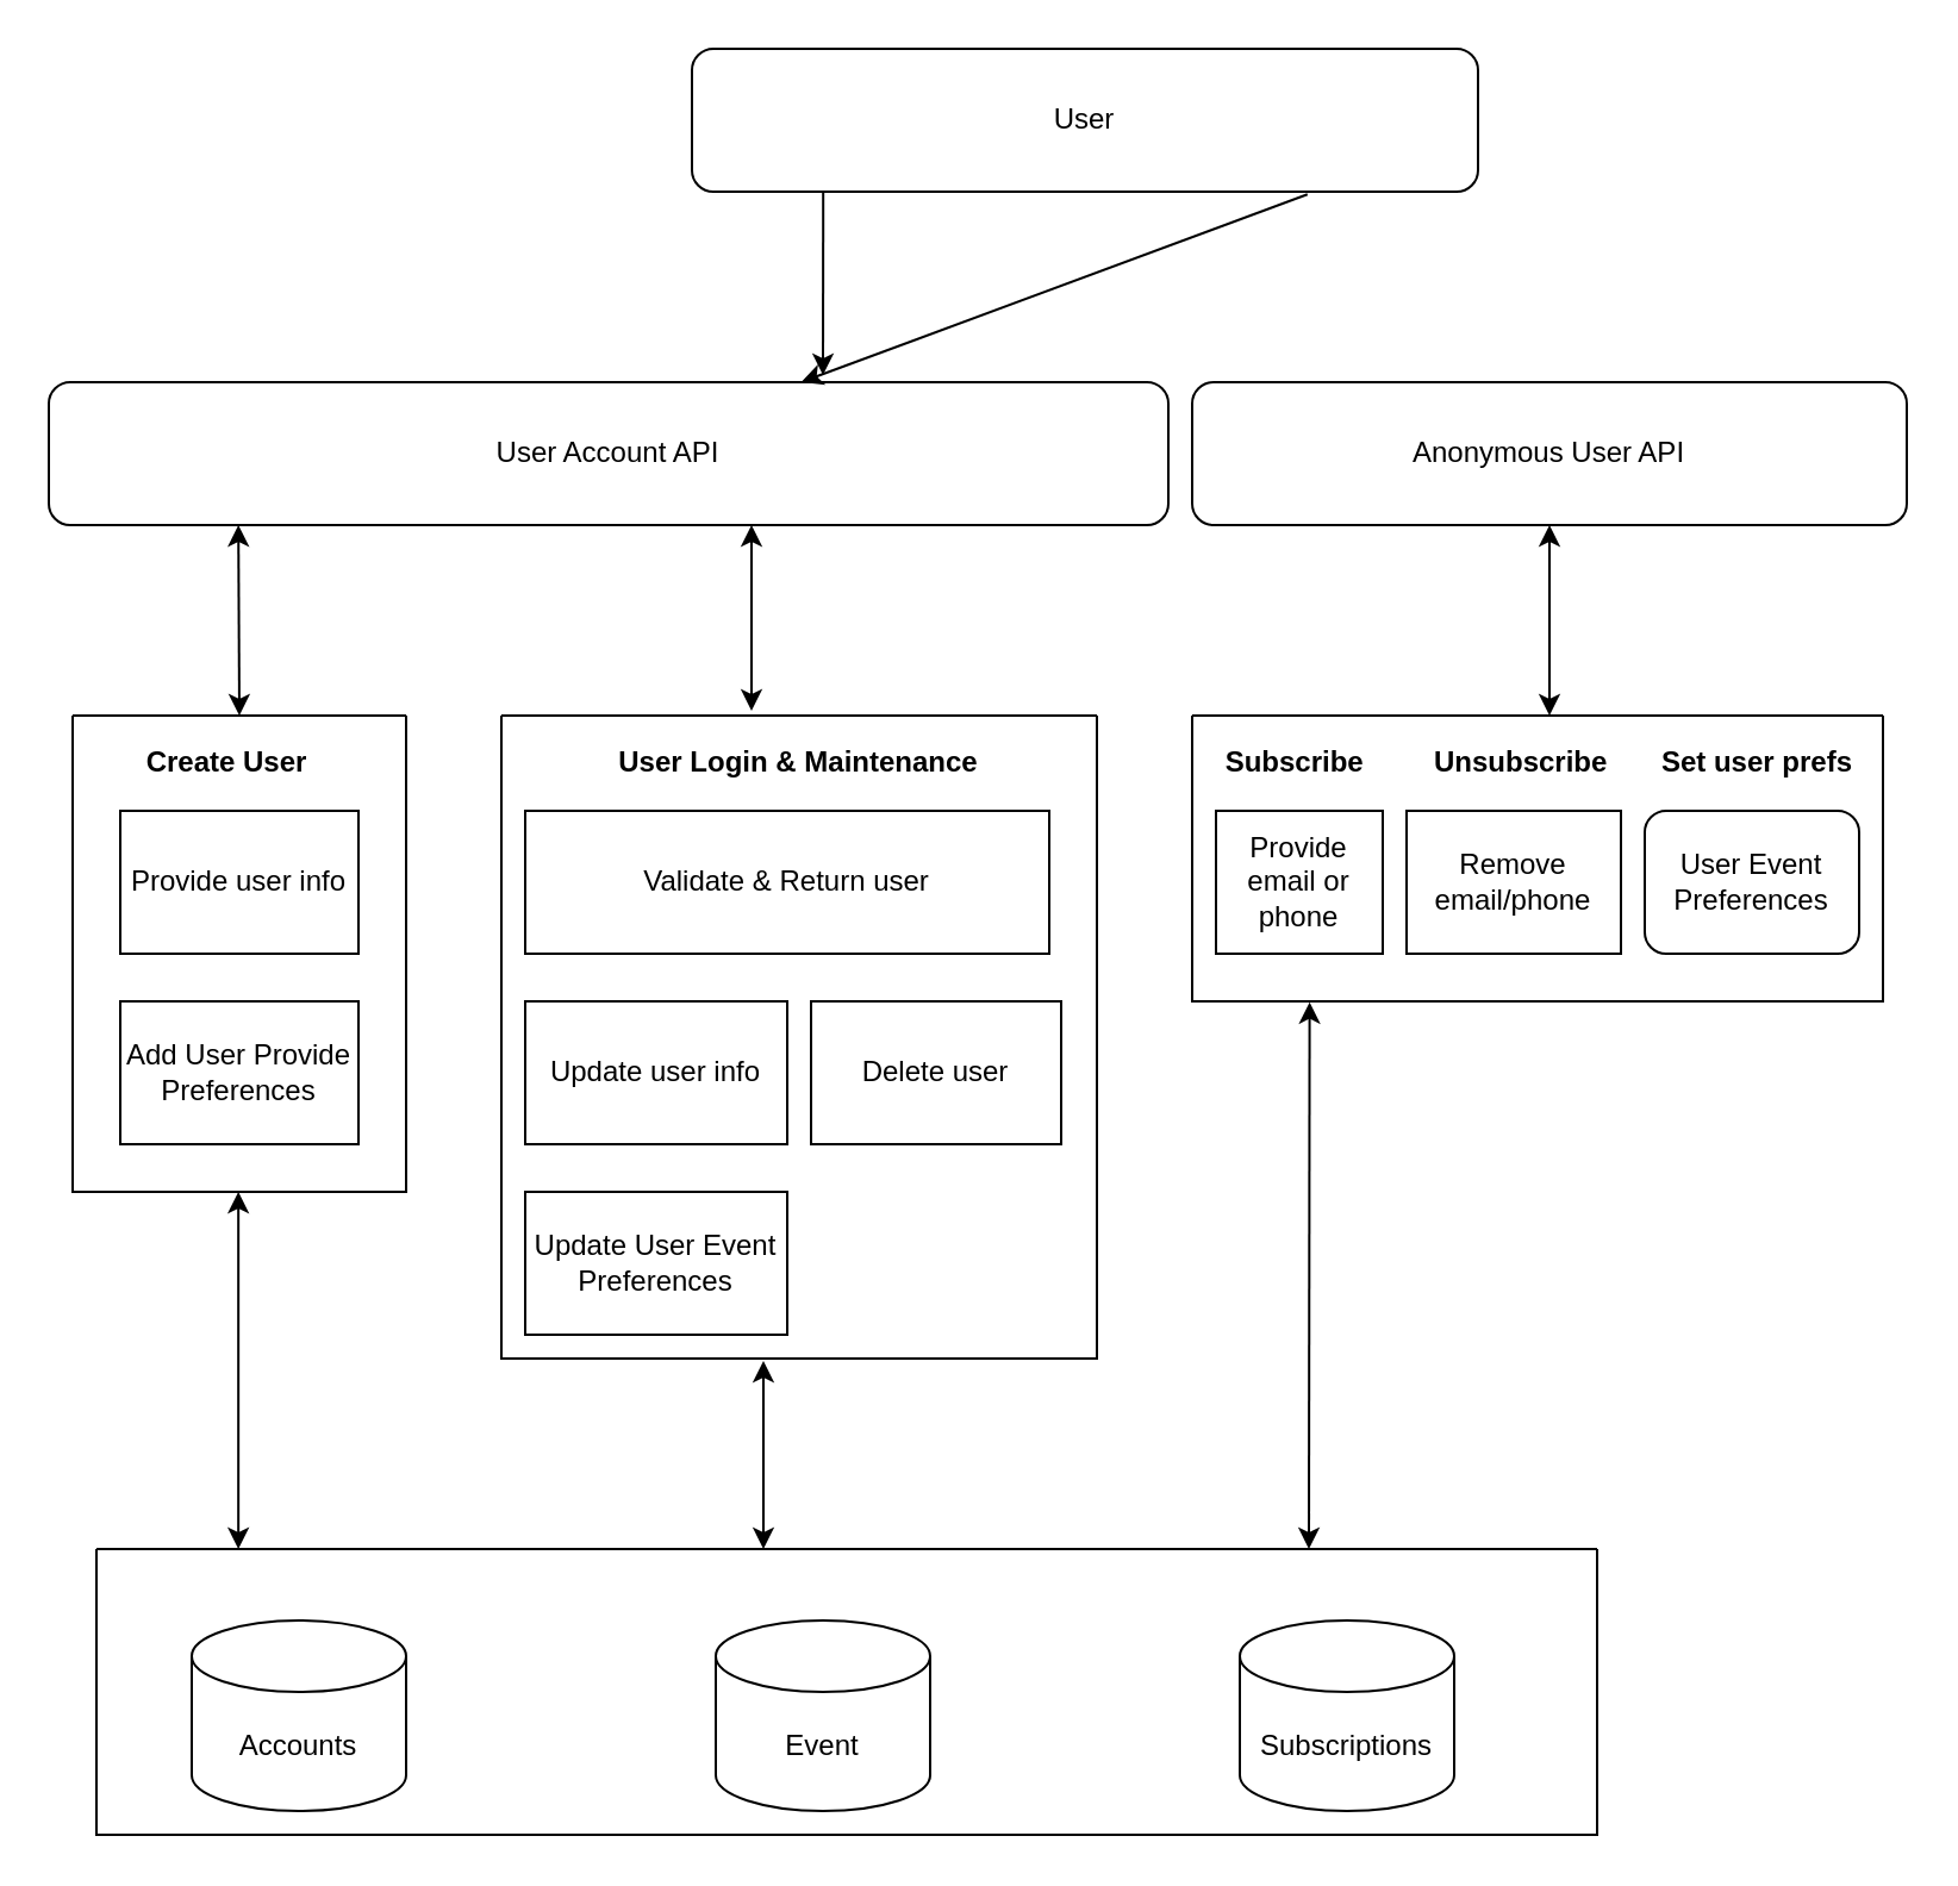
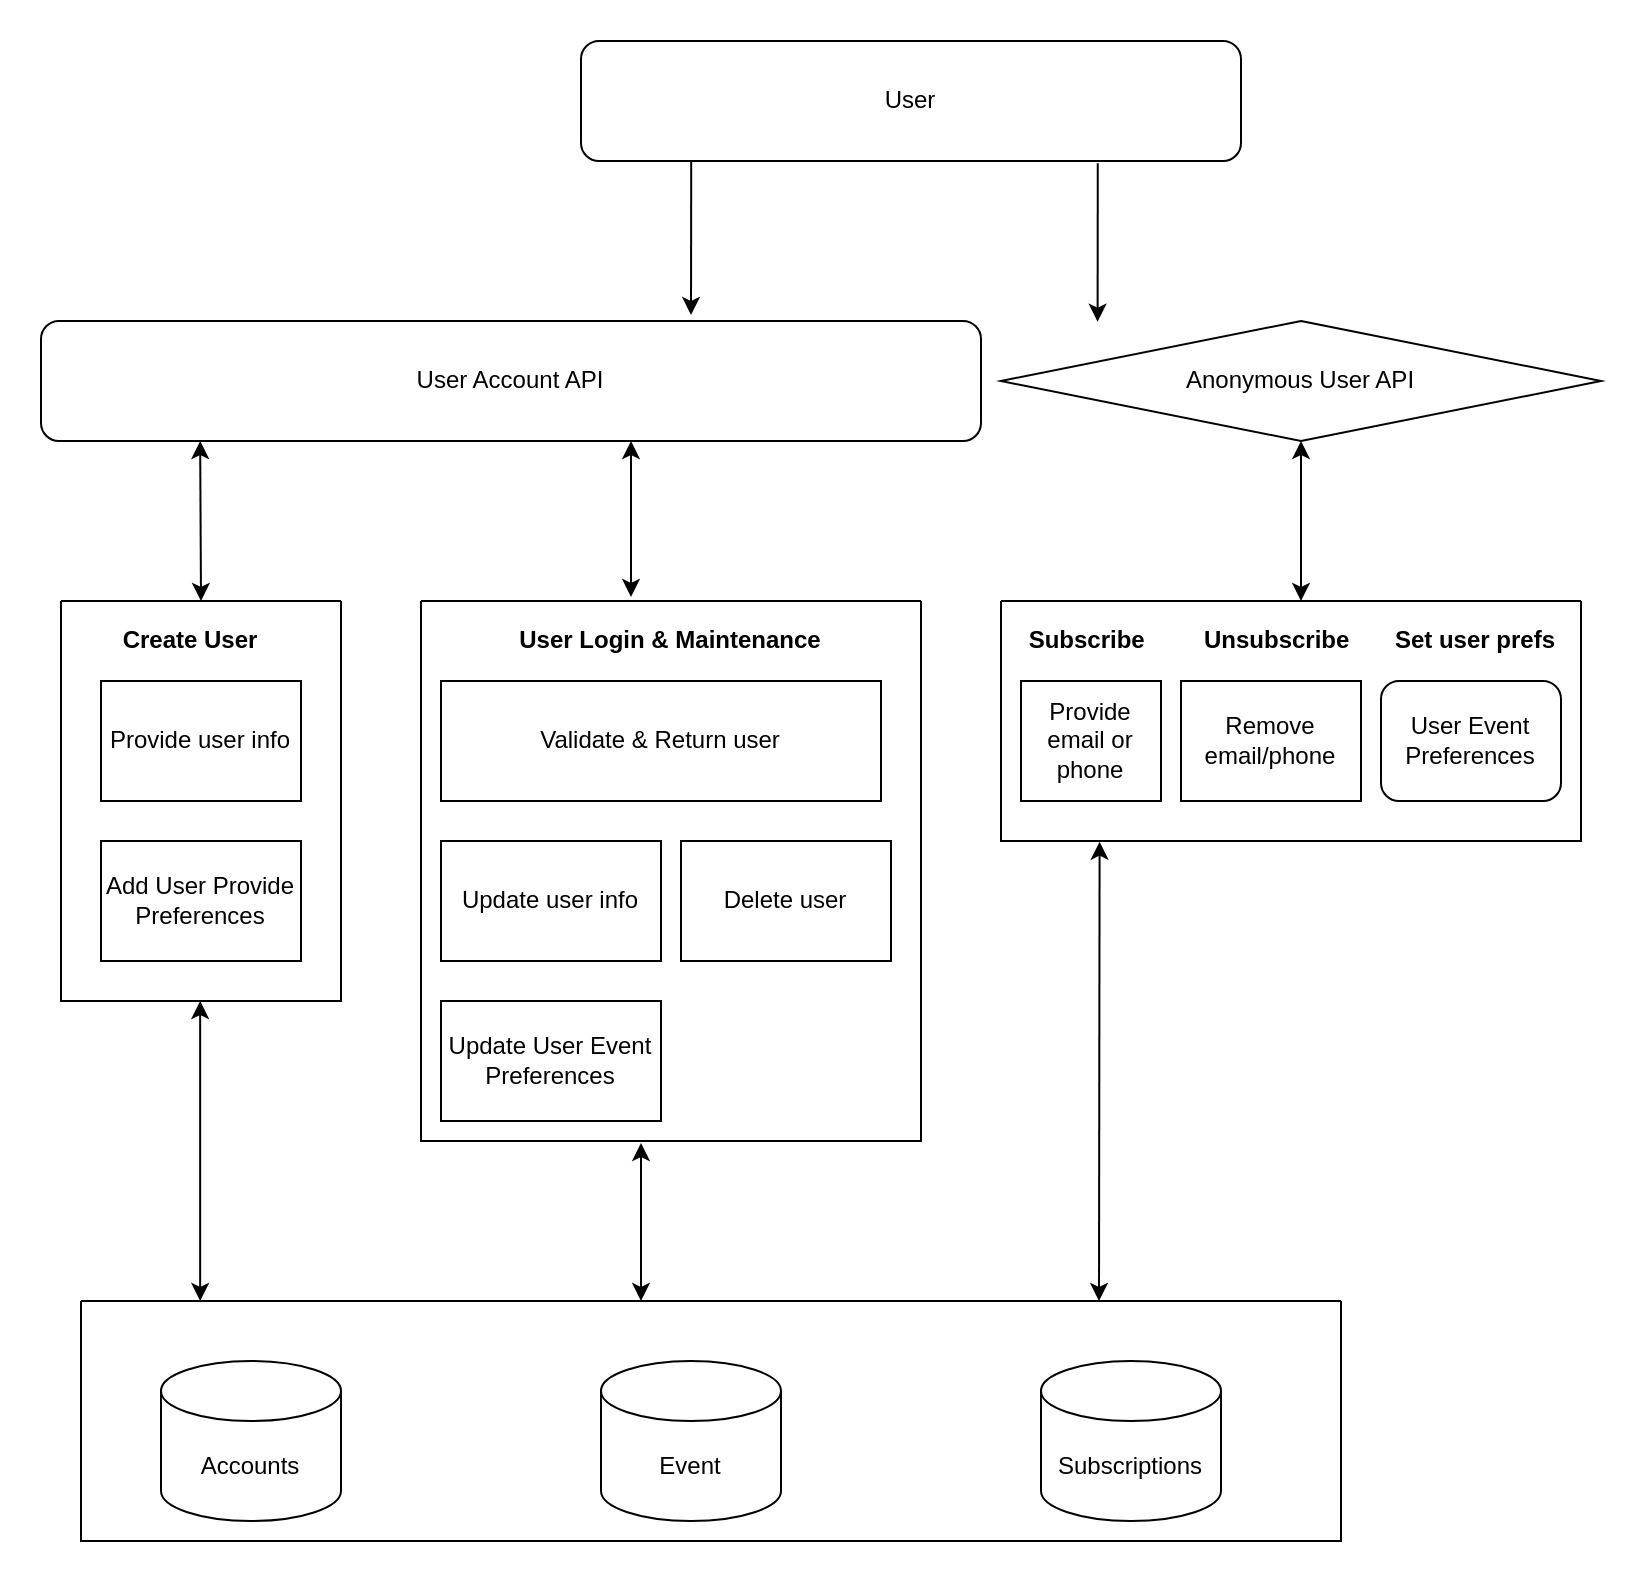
- <mxCell id="28" value="" style="endArrow=classic;html=1;exitX=0.783;exitY=1.019;exitDx=0;exitDy=0;exitPerimeter=0;" parent="1" source="2" target="3" edge="1"><mxGeometry width="50" height="50" relative="1" as="geometry"><mxPoint x="510" y="140" as="sourcePoint" /><mxPoint x="560" y="90" as="targetPoint" /></mxGeometry></mxCell>
+ <mxCell id="28" value="" style="endArrow=classic;html=1;exitX=0.783;exitY=1.019;exitDx=0;exitDy=0;exitPerimeter=0;entryX=0.161;entryY=0.006;entryDx=0;entryDy=0;entryPerimeter=0;" parent="1" source="2" target="24" edge="1"><mxGeometry width="50" height="50" relative="1" as="geometry"><mxPoint x="510" y="140" as="sourcePoint" /><mxPoint x="560" y="90" as="targetPoint" /></mxGeometry></mxCell>
- <mxCell id="24" value="Anonymous User API" style="rounded=1;whiteSpace=wrap;html=1;" parent="1" vertex="1"><mxGeometry x="500" y="160" width="300" height="60" as="geometry" /></mxCell>
+ <mxCell id="24" value="Anonymous User API" style="rhombus;whiteSpace=wrap;html=1;" parent="1" vertex="1"><mxGeometry x="500" y="160" width="300" height="60" as="geometry" /></mxCell>
